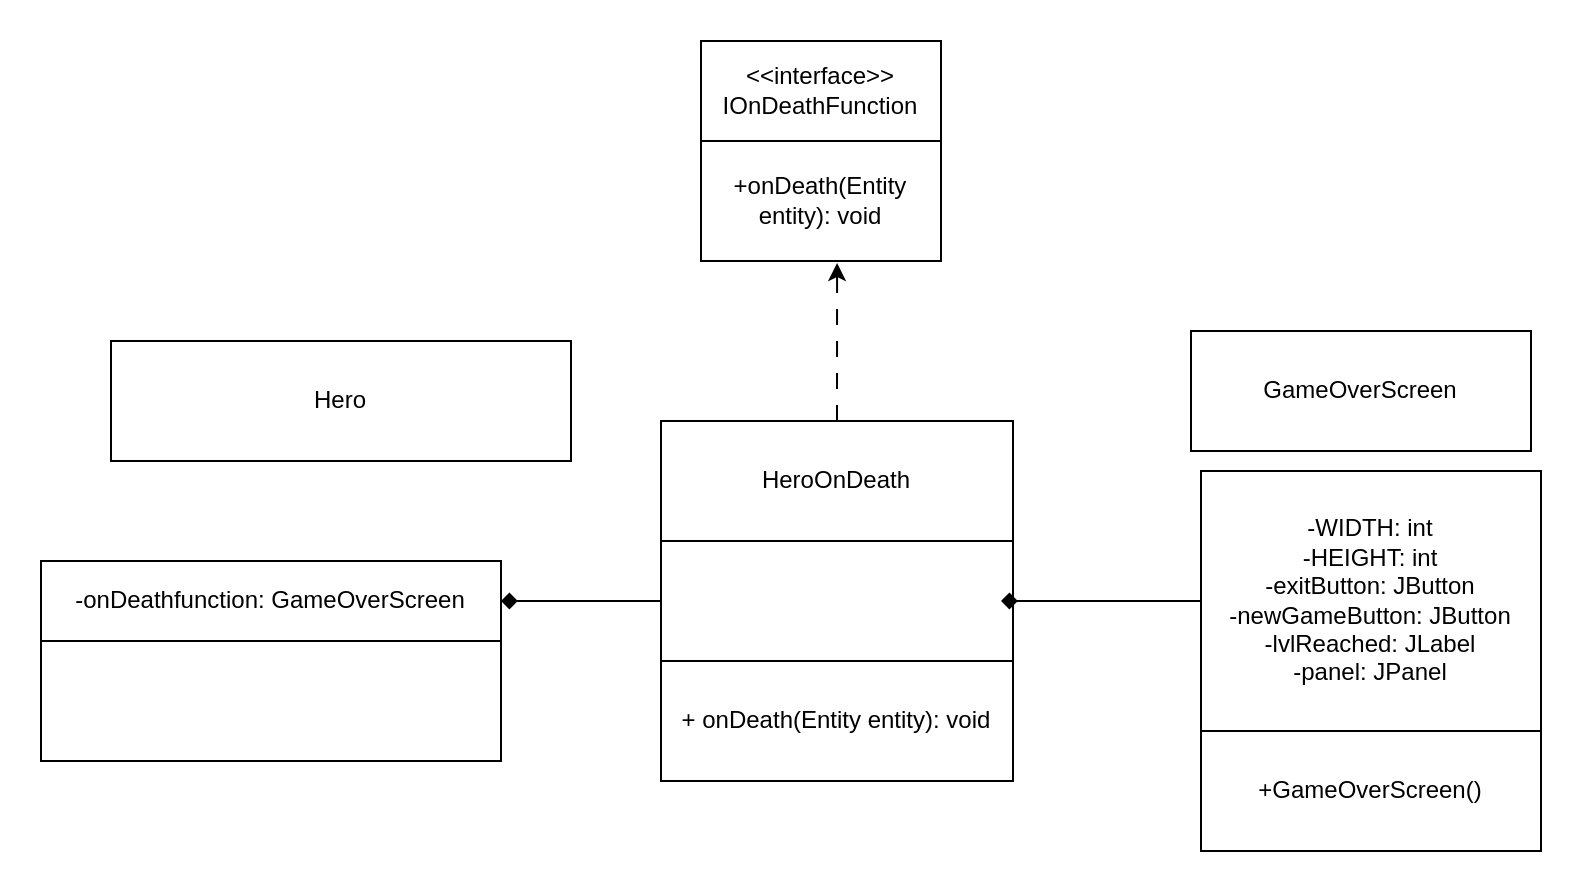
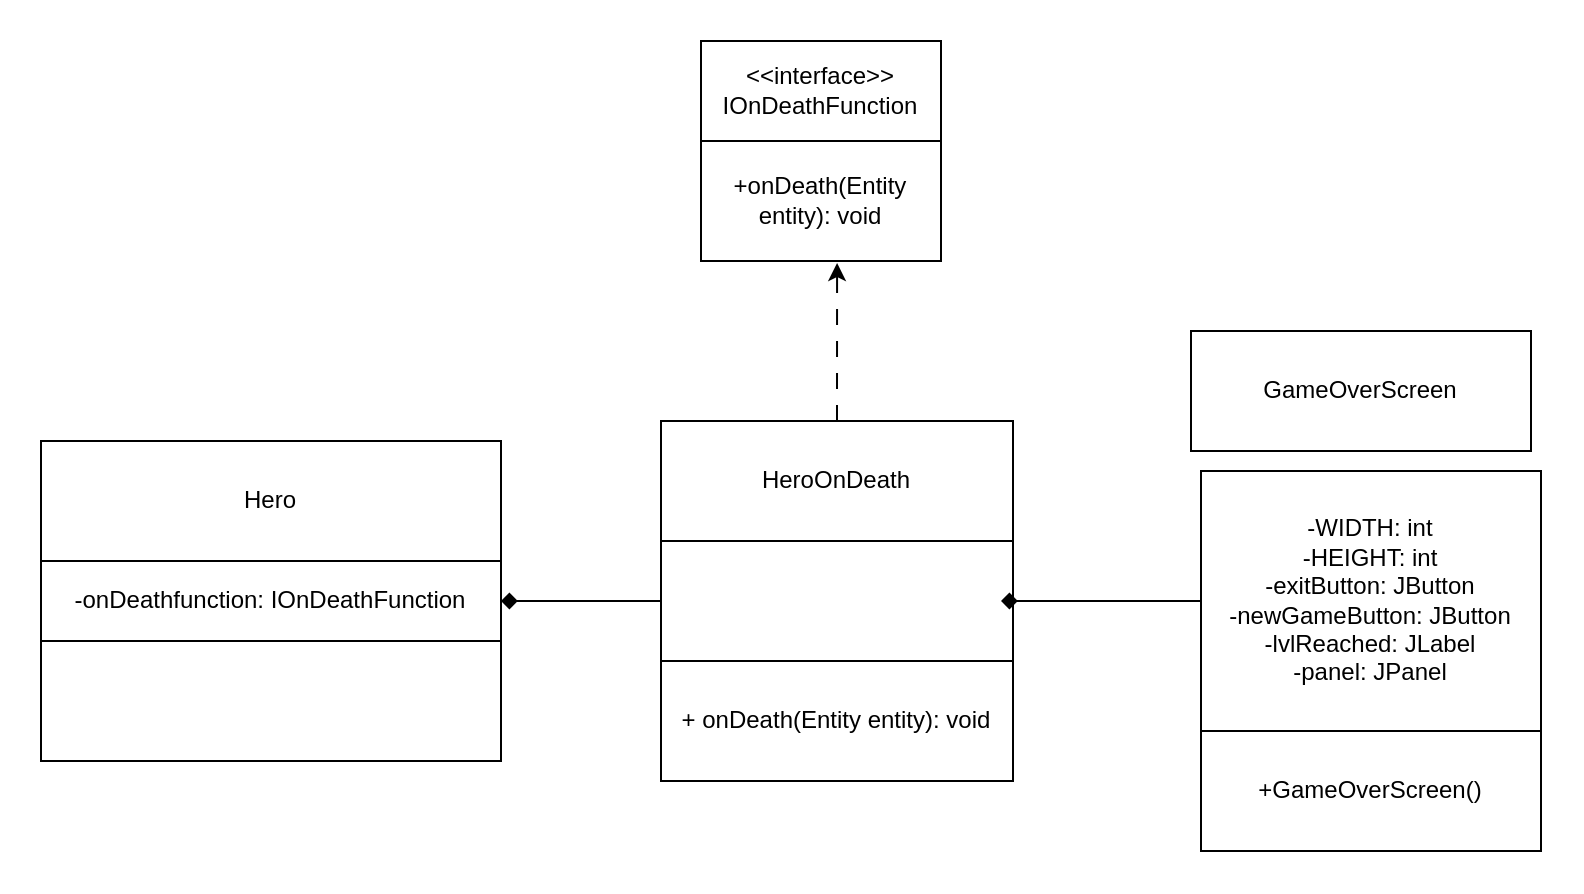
- <mxCell id="2" value="Hero" style="rounded=0;whiteSpace=wrap;html=1;" vertex="1" parent="1"><mxGeometry x="55" y="170" width="230" height="60" as="geometry" /></mxCell>
+ <mxCell id="2" value="Hero" style="rounded=0;whiteSpace=wrap;html=1;" vertex="1" parent="1"><mxGeometry x="20" y="220" width="230" height="60" as="geometry" /></mxCell>
- <mxCell id="3" value="-onDeathfunction: GameOverScreen" style="rounded=0;whiteSpace=wrap;html=1;" vertex="1" parent="1"><mxGeometry x="20" y="280" width="230" height="40" as="geometry" /></mxCell>
+ <mxCell id="3" value="-onDeathfunction: IOnDeathFunction" style="rounded=0;whiteSpace=wrap;html=1;" vertex="1" parent="1"><mxGeometry x="20" y="280" width="230" height="40" as="geometry" /></mxCell>
